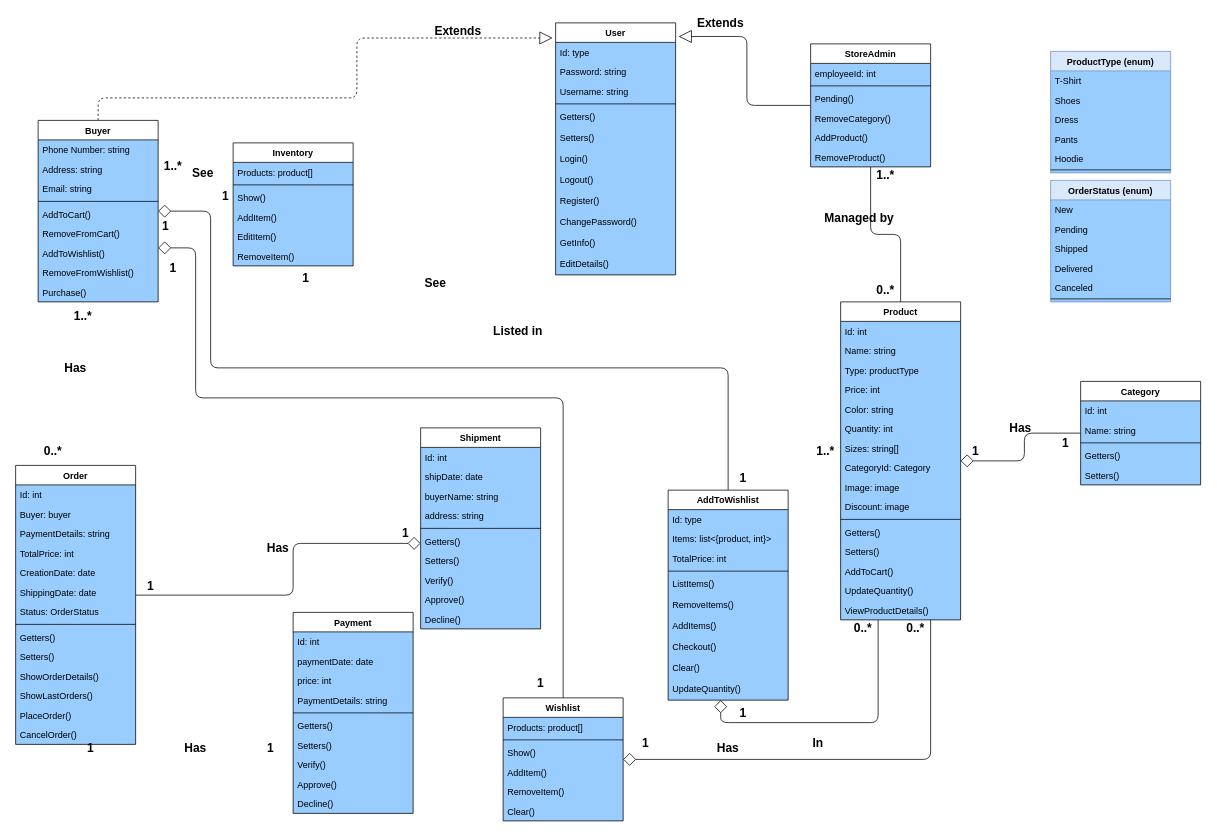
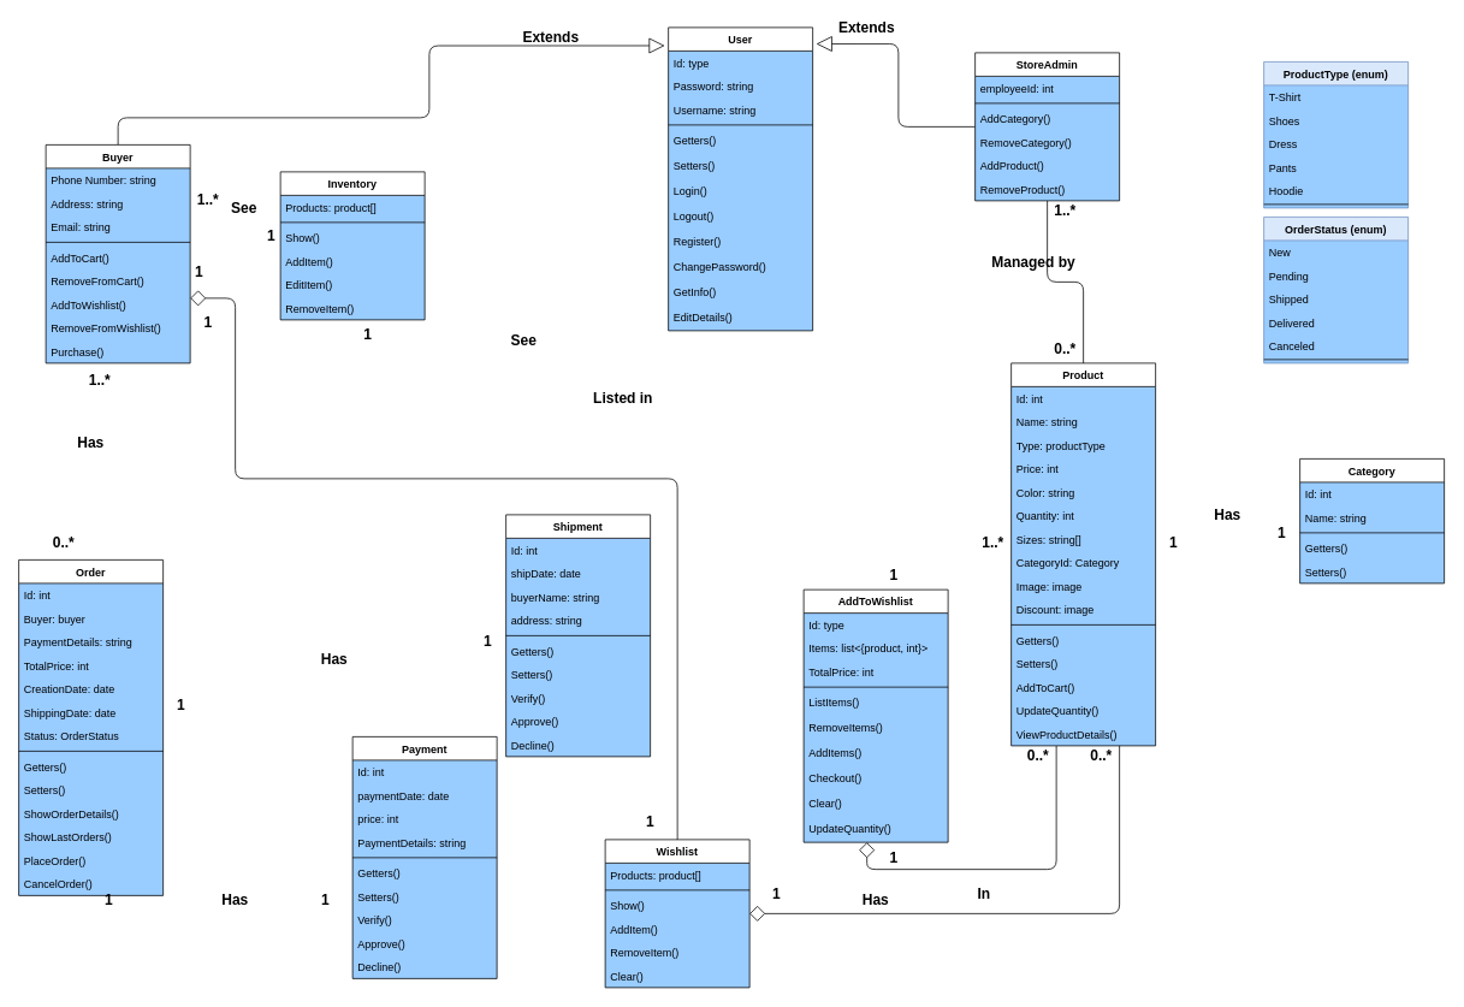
- <mxCell id="49" style="edgeStyle=orthogonalEdgeStyle;orthogonalLoop=1;jettySize=auto;html=1;fontSize=16;endArrow=block;endFill=0;endSize=15;entryX=-0.025;entryY=0.06;entryDx=0;entryDy=0;entryPerimeter=0;rounded=1;dashed=1;" parent="1" source="50" target="139" edge="1"><mxGeometry relative="1" as="geometry"><Array as="points"><mxPoint x="130" y="130" /><mxPoint x="475" y="130" /><mxPoint x="475" y="50" /></Array></mxGeometry></mxCell>
+ <mxCell id="49" style="edgeStyle=orthogonalEdgeStyle;orthogonalLoop=1;jettySize=auto;html=1;fontSize=16;endArrow=block;endFill=0;endSize=15;entryX=-0.025;entryY=0.06;entryDx=0;entryDy=0;entryPerimeter=0;rounded=1;" parent="1" source="50" target="139" edge="1"><mxGeometry relative="1" as="geometry"><Array as="points"><mxPoint x="130" y="130" /><mxPoint x="475" y="130" /><mxPoint x="475" y="50" /></Array></mxGeometry></mxCell>
- <mxCell id="45" value="Pending()" style="text;strokeColor=none;fillColor=none;align=left;verticalAlign=top;spacingLeft=4;spacingRight=4;overflow=hidden;rotatable=0;points=[[0,0.5],[1,0.5]];portConstraint=eastwest;" parent="42" vertex="1"><mxGeometry y="60" width="160" height="26" as="geometry" /></mxCell>
+ <mxCell id="45" value="AddCategory()" style="text;strokeColor=none;fillColor=none;align=left;verticalAlign=top;spacingLeft=4;spacingRight=4;overflow=hidden;rotatable=0;points=[[0,0.5],[1,0.5]];portConstraint=eastwest;" parent="42" vertex="1"><mxGeometry y="60" width="160" height="26" as="geometry" /></mxCell>
- <mxCell id="3" style="edgeStyle=orthogonalEdgeStyle;rounded=1;orthogonalLoop=1;jettySize=auto;html=1;endArrow=diamond;endFill=0;fontSize=16;endSize=15;" edge="1" parent="1" source="4" target="50"><mxGeometry relative="1" as="geometry"><Array as="points"><mxPoint x="970" y="490" /><mxPoint x="280" y="490" /><mxPoint x="280" y="281" /></Array></mxGeometry></mxCell>
- <mxCell id="60" style="edgeStyle=orthogonalEdgeStyle;rounded=1;orthogonalLoop=1;jettySize=auto;html=1;fontSize=16;startArrow=none;endArrow=diamond;endFill=0;endSize=15;" parent="1" source="61" target="23" edge="1"><mxGeometry relative="1" as="geometry" /></mxCell>
- <mxCell id="67" style="edgeStyle=orthogonalEdgeStyle;rounded=1;orthogonalLoop=1;jettySize=auto;html=1;fontSize=16;endArrow=diamond;endFill=0;endSize=15;" parent="1" source="68" target="94" edge="1"><mxGeometry relative="1" as="geometry"><Array as="points"><mxPoint x="390" y="793" /><mxPoint x="390" y="724" /></Array></mxGeometry></mxCell>
